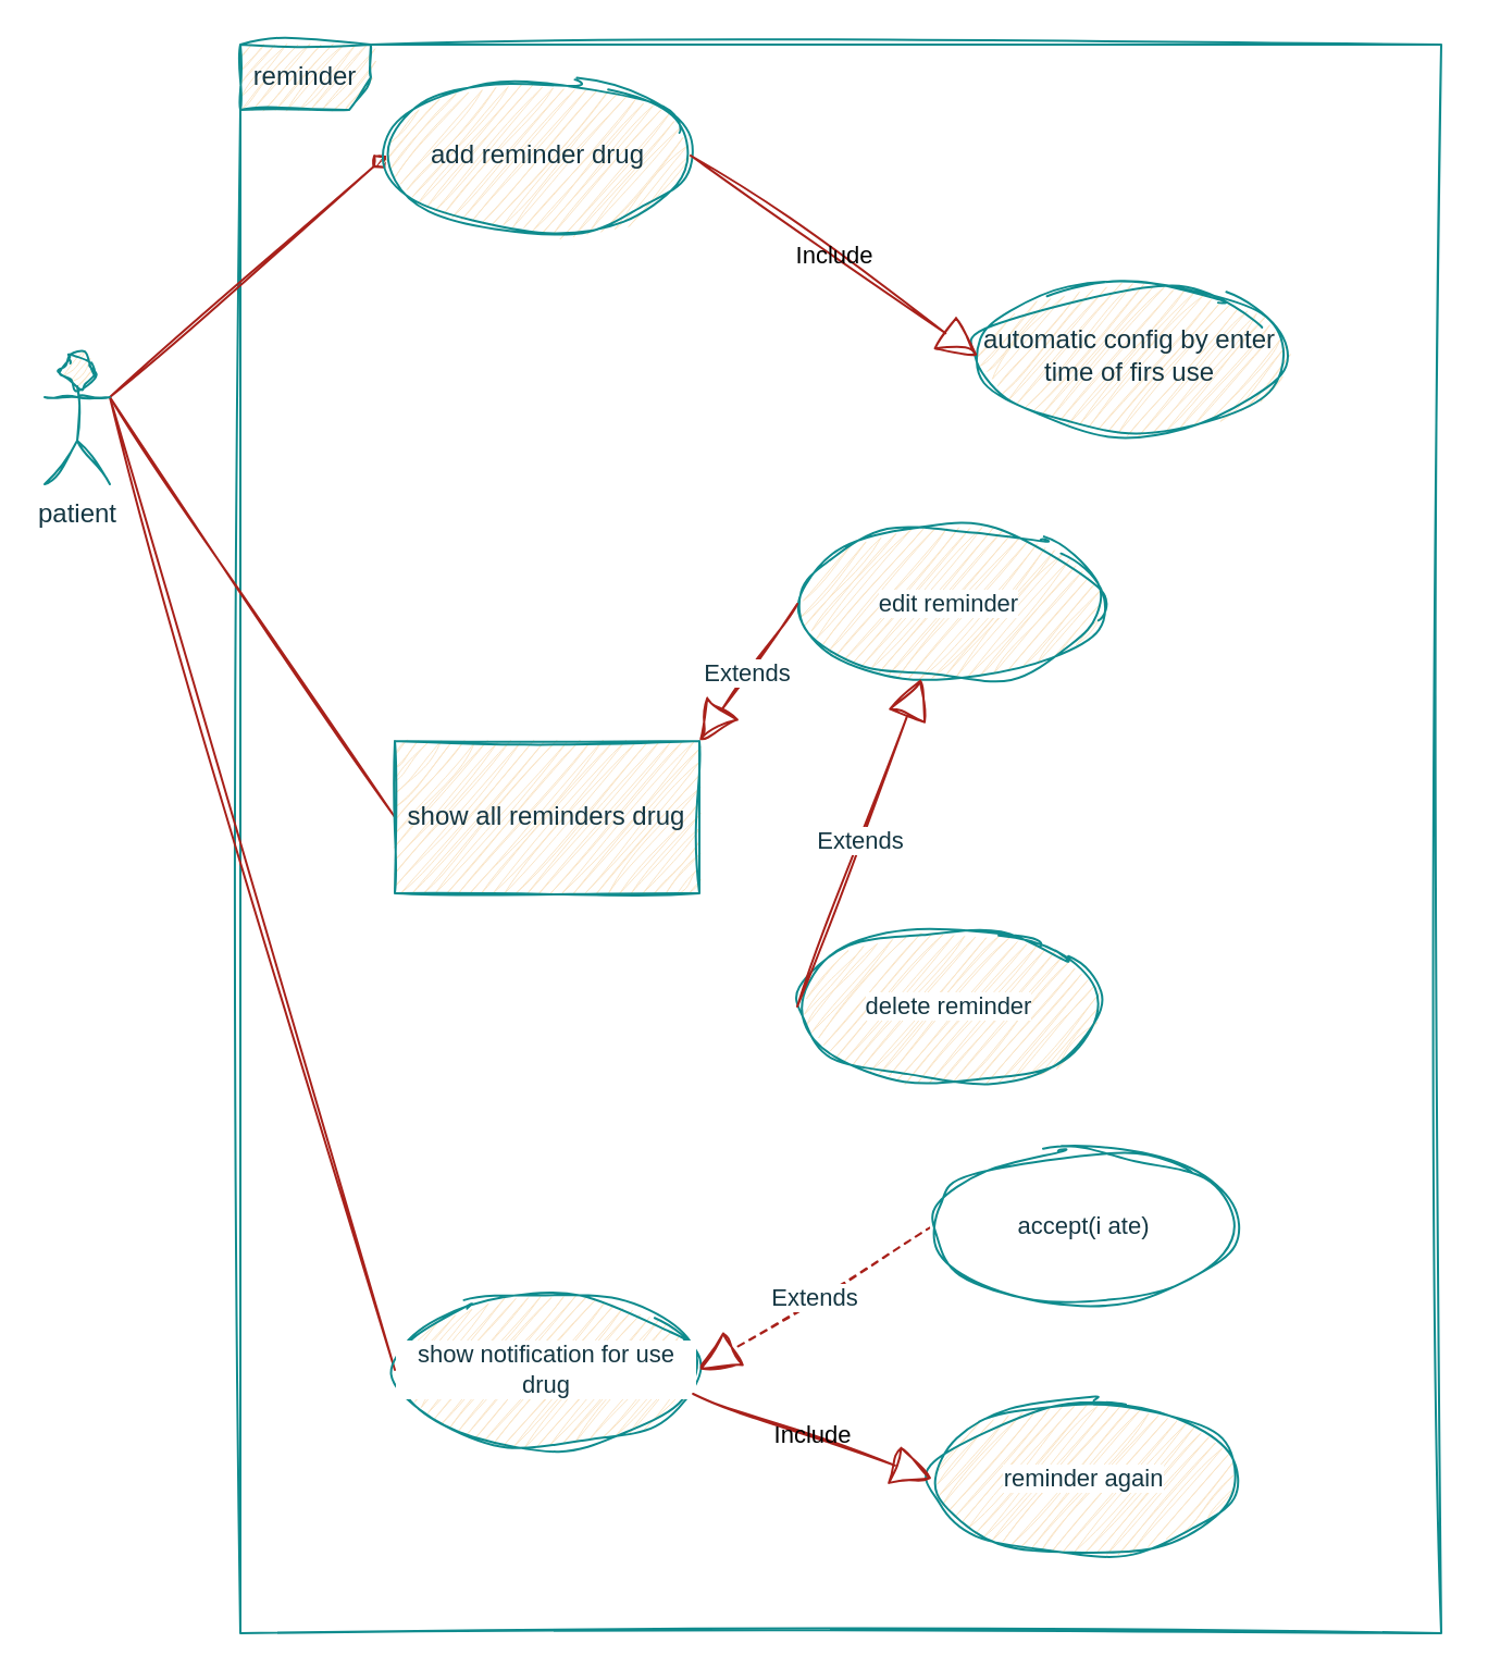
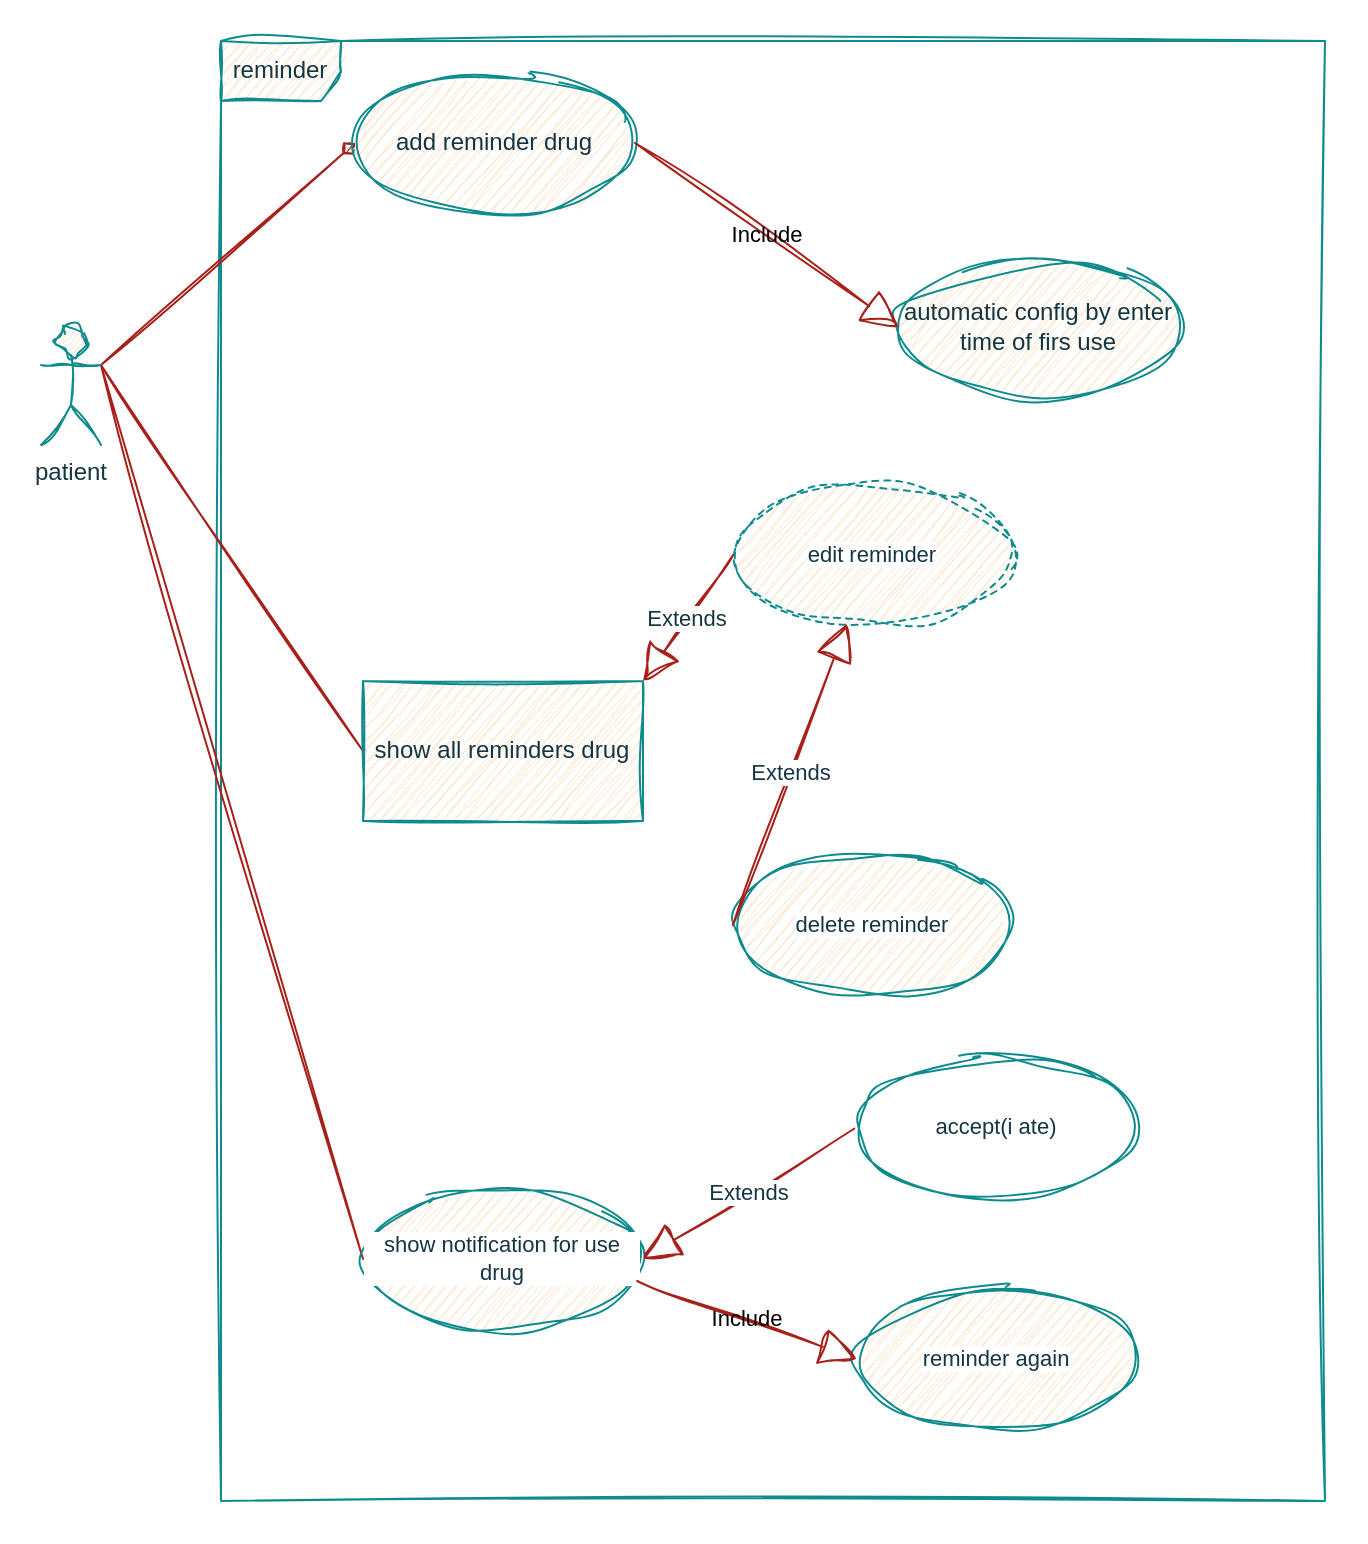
- <mxCell id="11" value="edit reminder" style="ellipse;whiteSpace=wrap;html=1;strokeColor=#0F8B8D;fontFamily=Helvetica;fontSize=11;fontColor=#143642;labelBackgroundColor=default;fillColor=#FAE5C7;sketch=1;curveFitting=1;jiggle=2;" vertex="1" parent="1"><mxGeometry x="366" y="242" width="140" height="70" as="geometry" /></mxCell>
+ <mxCell id="11" value="edit reminder" style="ellipse;whiteSpace=wrap;html=1;strokeColor=#0F8B8D;fontFamily=Helvetica;fontSize=11;fontColor=#143642;labelBackgroundColor=default;fillColor=#FAE5C7;sketch=1;curveFitting=1;jiggle=2;dashed=1;" vertex="1" parent="1"><mxGeometry x="366" y="242" width="140" height="70" as="geometry" /></mxCell>
- <mxCell id="16" value="Extends" style="endArrow=block;endSize=16;endFill=0;html=1;rounded=0;strokeColor=#A8201A;align=center;verticalAlign=middle;fontFamily=Helvetica;fontSize=11;fontColor=#143642;labelBackgroundColor=default;fillColor=#FAE5C7;entryX=1;entryY=0.5;entryDx=0;entryDy=0;exitX=0;exitY=0.5;exitDx=0;exitDy=0;sketch=1;curveFitting=1;jiggle=2;dashed=1;" edge="1" parent="1" source="17" target="15"><mxGeometry width="160" relative="1" as="geometry"><mxPoint x="511" y="642" as="sourcePoint" /><mxPoint x="351" y="642" as="targetPoint" /></mxGeometry></mxCell>
+ <mxCell id="16" value="Extends" style="endArrow=block;endSize=16;endFill=0;html=1;rounded=0;strokeColor=#A8201A;align=center;verticalAlign=middle;fontFamily=Helvetica;fontSize=11;fontColor=#143642;labelBackgroundColor=default;fillColor=#FAE5C7;entryX=1;entryY=0.5;entryDx=0;entryDy=0;exitX=0;exitY=0.5;exitDx=0;exitDy=0;sketch=1;curveFitting=1;jiggle=2;" edge="1" parent="1" source="17" target="15"><mxGeometry width="160" relative="1" as="geometry"><mxPoint x="511" y="642" as="sourcePoint" /><mxPoint x="351" y="642" as="targetPoint" /></mxGeometry></mxCell>
